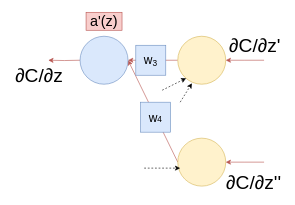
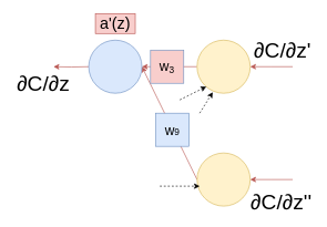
- <mxCell id="8" value="&lt;font style=&quot;&quot;&gt;&lt;sub style=&quot;&quot;&gt;&lt;span style=&quot;font-size: 20px;&quot;&gt;w&lt;/span&gt;&lt;span style=&quot;font-size: 16.667px;&quot;&gt;&lt;sub&gt;3&lt;/sub&gt;&lt;/span&gt;&lt;/sub&gt;&lt;/font&gt;" style="whiteSpace=wrap;html=1;aspect=fixed;fillColor=#dae8fc;strokeColor=#6c8ebf;" parent="1" vertex="1"><mxGeometry x="226" y="75" width="50" height="50" as="geometry" /></mxCell>
+ <mxCell id="8" value="&lt;font style=&quot;&quot;&gt;&lt;sub style=&quot;&quot;&gt;&lt;span style=&quot;font-size: 20px;&quot;&gt;w&lt;/span&gt;&lt;span style=&quot;font-size: 16.667px;&quot;&gt;&lt;sub&gt;3&lt;/sub&gt;&lt;/span&gt;&lt;/sub&gt;&lt;/font&gt;" style="whiteSpace=wrap;html=1;aspect=fixed;fillColor=#f8cecc;strokeColor=#6c8ebf;" parent="1" vertex="1"><mxGeometry x="226" y="75" width="50" height="50" as="geometry" /></mxCell>
- <mxCell id="13" value="&lt;font style=&quot;&quot;&gt;&lt;sub style=&quot;&quot;&gt;&lt;span style=&quot;font-size: 20px;&quot;&gt;w&lt;/span&gt;&lt;span style=&quot;font-size: 13.889px;&quot;&gt;4&lt;/span&gt;&lt;/sub&gt;&lt;/font&gt;" style="whiteSpace=wrap;html=1;aspect=fixed;fillColor=#dae8fc;strokeColor=#6c8ebf;" parent="1" vertex="1"><mxGeometry x="234" y="170" width="50" height="50" as="geometry" /></mxCell>
+ <mxCell id="13" value="&lt;font style=&quot;&quot;&gt;&lt;sub style=&quot;&quot;&gt;&lt;span style=&quot;font-size: 20px;&quot;&gt;w&lt;/span&gt;&lt;span style=&quot;font-size: 13.889px;&quot;&gt;9&lt;/span&gt;&lt;/sub&gt;&lt;/font&gt;" style="whiteSpace=wrap;html=1;aspect=fixed;fillColor=#dae8fc;strokeColor=#6c8ebf;" parent="1" vertex="1"><mxGeometry x="234" y="170" width="50" height="50" as="geometry" /></mxCell>
